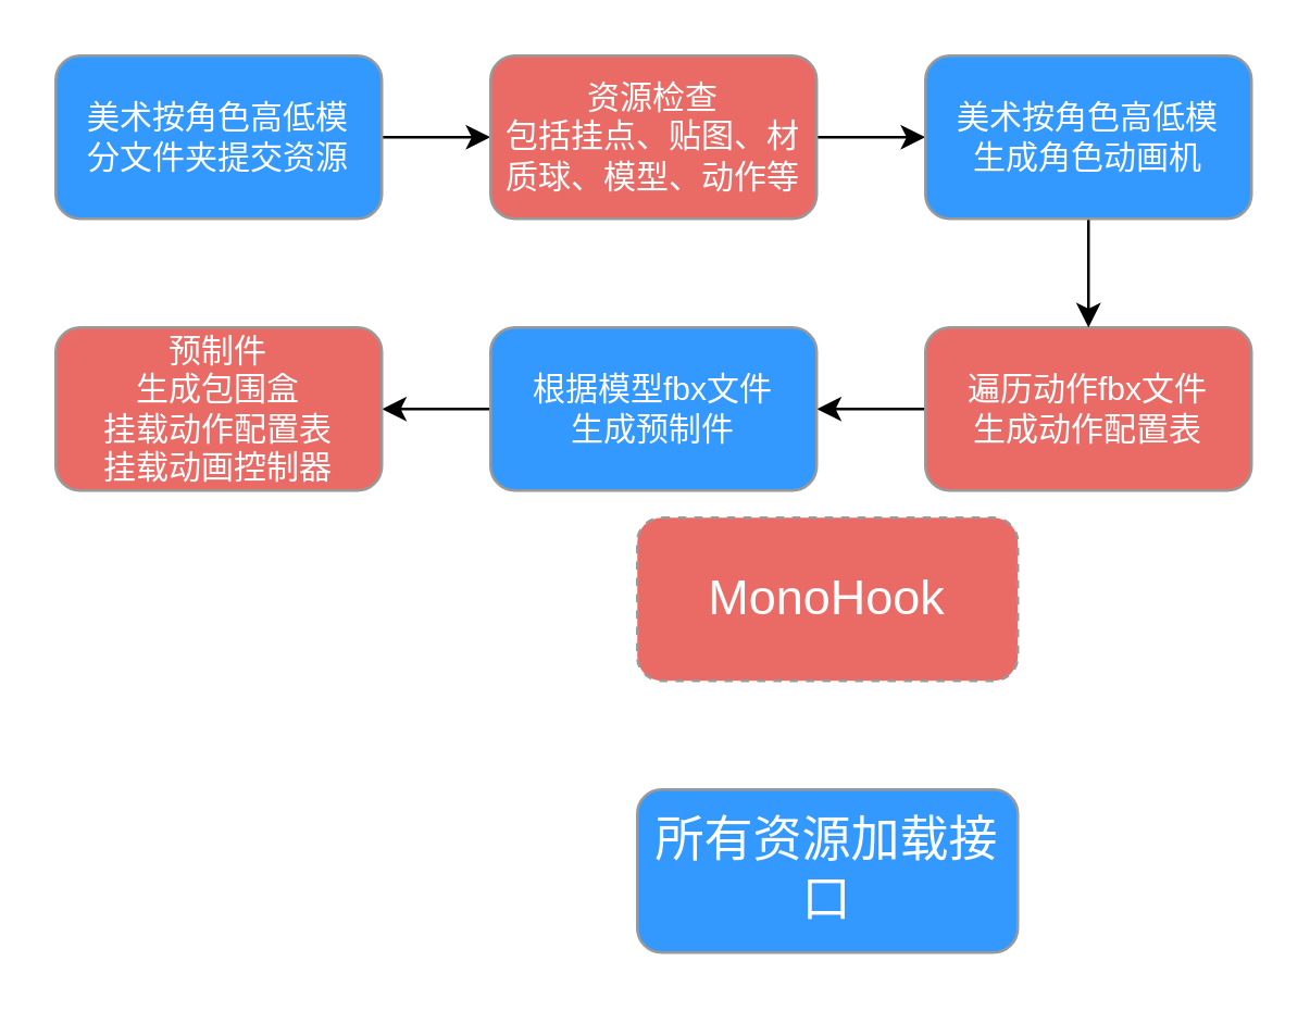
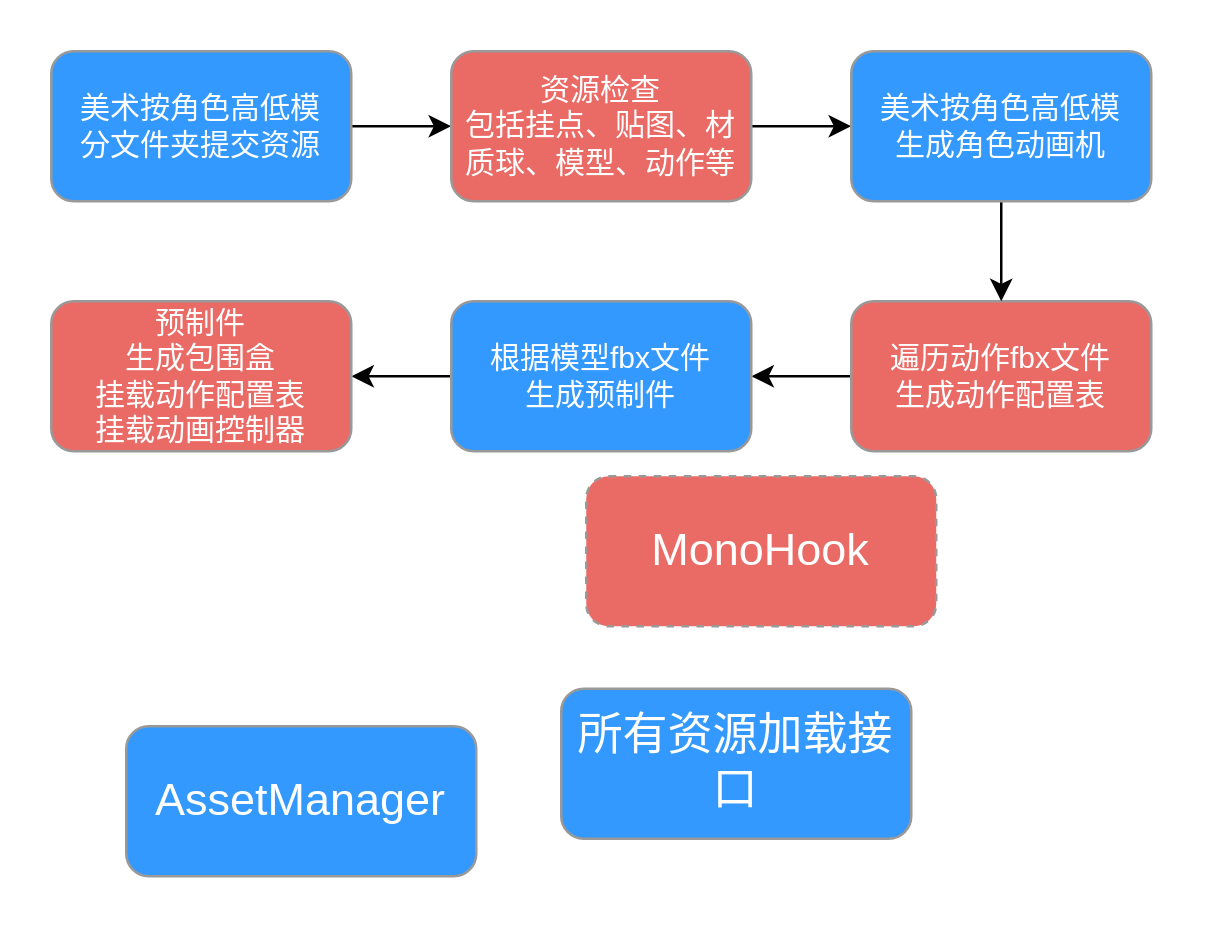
+ <mxCell id="13" value="&lt;font color=&quot;#ffffff&quot; style=&quot;font-size: 18px&quot;&gt;AssetManager&lt;/font&gt;" style="rounded=1;whiteSpace=wrap;html=1;fillColor=#3399FF;strokeColor=#999999;" parent="1" vertex="1"><mxGeometry x="50" y="290" width="140" height="60" as="geometry" /></mxCell>
- <mxCell id="15" value="&lt;font color=&quot;#ffffff&quot;&gt;&lt;span style=&quot;font-size: 18px&quot;&gt;所有资源加载接口&lt;/span&gt;&lt;/font&gt;" style="rounded=1;whiteSpace=wrap;html=1;fillColor=#3399FF;strokeColor=#999999;" parent="1" vertex="1"><mxGeometry x="234" y="290" width="140" height="60" as="geometry" /></mxCell>
+ <mxCell id="15" value="&lt;font color=&quot;#ffffff&quot;&gt;&lt;span style=&quot;font-size: 18px&quot;&gt;所有资源加载接口&lt;/span&gt;&lt;/font&gt;" style="rounded=1;whiteSpace=wrap;html=1;fillColor=#3399FF;strokeColor=#999999;" parent="1" vertex="1"><mxGeometry x="224" y="275" width="140" height="60" as="geometry" /></mxCell>
